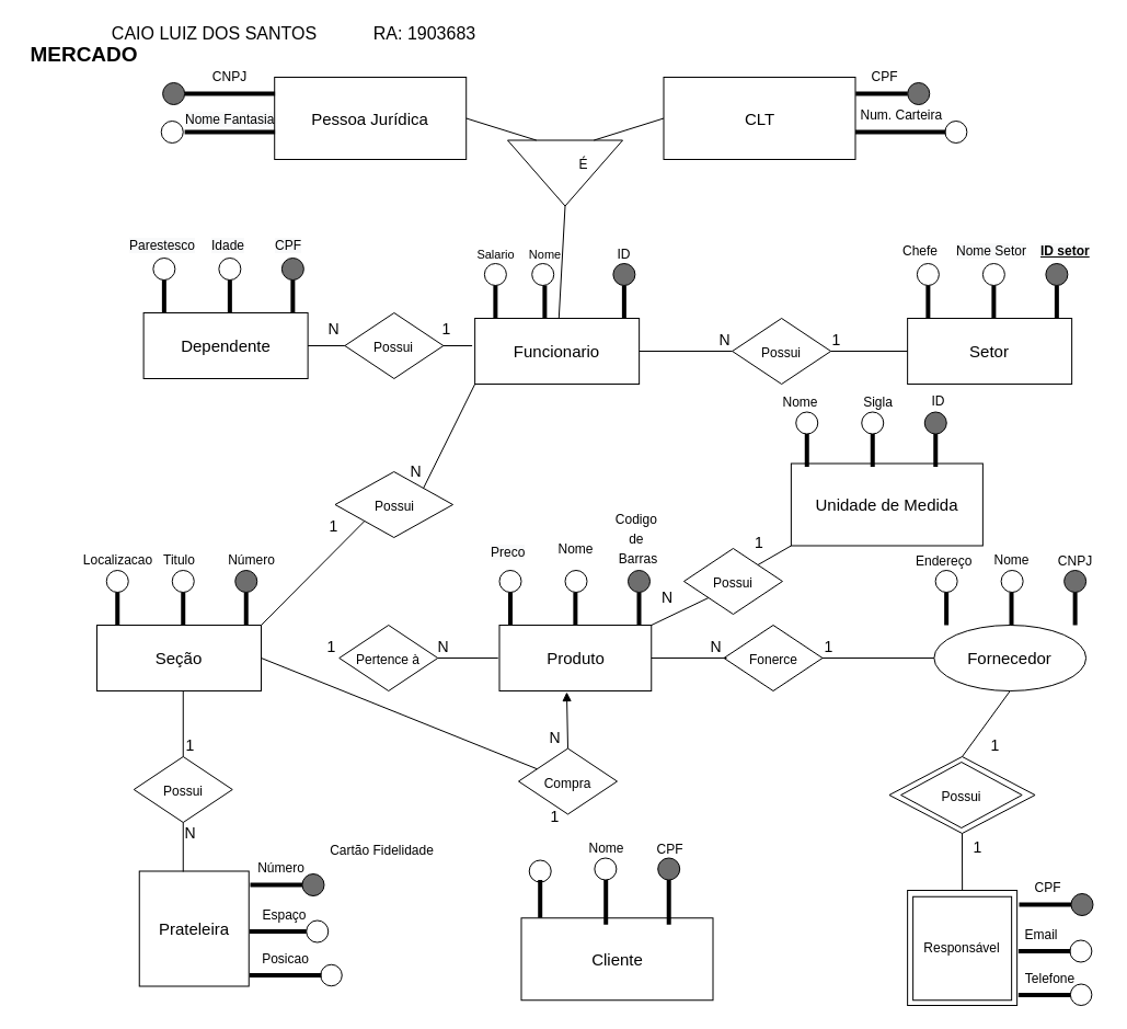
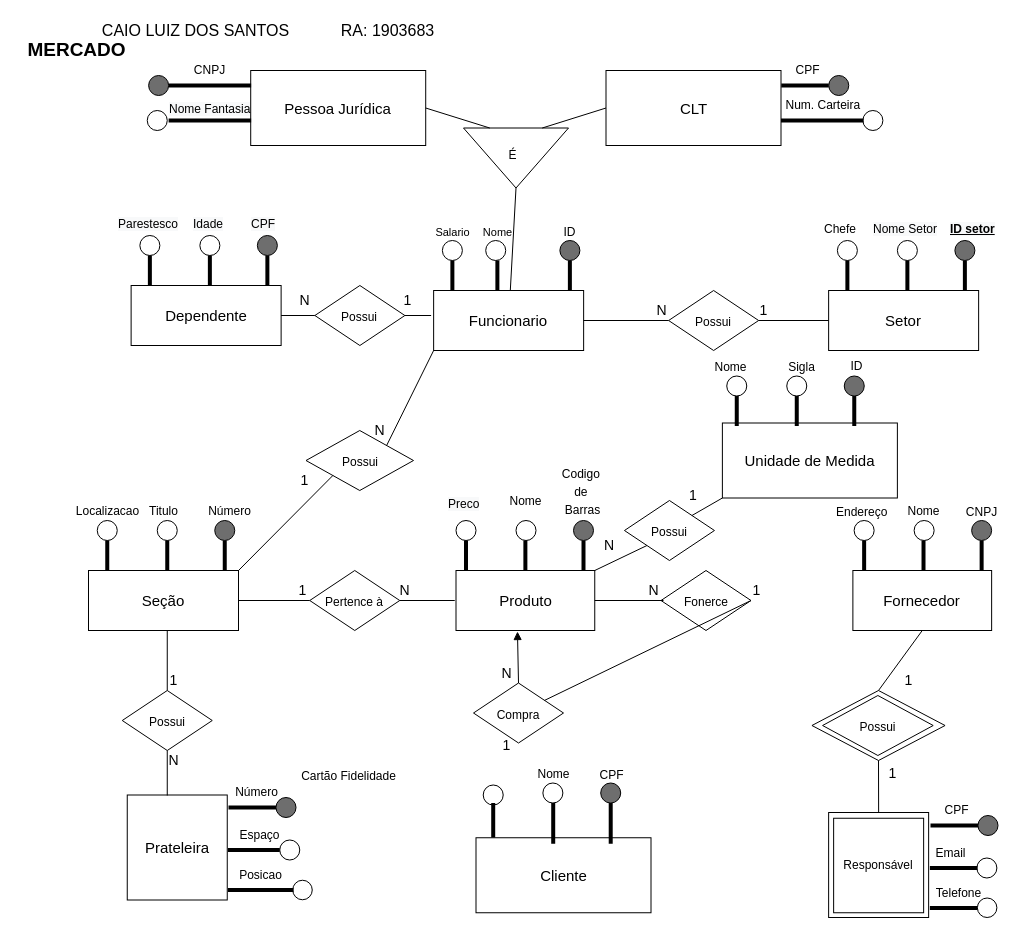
- <mxCell id="168" value="É" style="text;html=1;align=center;verticalAlign=middle;resizable=0;points=[];autosize=1;strokeColor=none;fillColor=none;fontSize=12;" vertex="1" parent="1"><mxGeometry x="522.08" y="140" width="20" height="20" as="geometry" /></mxCell>
+ <mxCell id="168" value="É" style="text;html=1;align=center;verticalAlign=middle;resizable=0;points=[];autosize=1;strokeColor=none;fillColor=none;fontSize=12;" vertex="1" parent="1"><mxGeometry x="502.08" y="145" width="20" height="20" as="geometry" /></mxCell>
- <mxCell id="68" value="" style="endArrow=none;html=1;rounded=0;fontSize=14;entryX=0;entryY=0.5;entryDx=0;entryDy=0;exitX=1;exitY=0.5;exitDx=0;exitDy=0;" edge="1" parent="1" source="64" target="54"><mxGeometry width="50" height="50" relative="1" as="geometry"><mxPoint x="464.25" y="610" as="sourcePoint" /><mxPoint x="409.25" y="610" as="targetPoint" /></mxGeometry></mxCell>
+ <mxCell id="68" value="" style="endArrow=none;html=1;rounded=0;fontSize=14;exitX=1;exitY=0.5;exitDx=0;exitDy=0;" edge="1" parent="1" source="64" target="132"><mxGeometry width="50" height="50" relative="1" as="geometry"><mxPoint x="464.25" y="610" as="sourcePoint" /><mxPoint x="409.25" y="610" as="targetPoint" /></mxGeometry></mxCell>
- <mxCell id="54" value="&lt;font style=&quot;font-size: 15px&quot;&gt;Fornecedor&lt;/font&gt;" style="ellipse;whiteSpace=wrap;html=1;fontSize=12;strokeWidth=1;fillColor=none;" vertex="1" parent="1"><mxGeometry x="852.38" y="570" width="138.75" height="60" as="geometry" /></mxCell>
+ <mxCell id="54" value="&lt;font style=&quot;font-size: 15px&quot;&gt;Fornecedor&lt;/font&gt;" style="rounded=0;whiteSpace=wrap;html=1;fontSize=12;strokeWidth=1;fillColor=none;" vertex="1" parent="1"><mxGeometry x="852.38" y="570" width="138.75" height="60" as="geometry" /></mxCell>
- <mxCell id="50" value="" style="endArrow=none;html=1;rounded=0;fontSize=14;exitX=1;exitY=0.5;exitDx=0;exitDy=0;" edge="1" parent="1" target="132" source="29"><mxGeometry width="50" height="50" relative="1" as="geometry"><mxPoint x="243" y="600" as="sourcePoint" /><mxPoint x="495.5" y="650" as="targetPoint" /></mxGeometry></mxCell>
+ <mxCell id="50" value="" style="endArrow=none;html=1;rounded=0;fontSize=14;entryX=0;entryY=0.5;entryDx=0;entryDy=0;exitX=1;exitY=0.5;exitDx=0;exitDy=0;" edge="1" parent="1" target="49" source="29"><mxGeometry width="50" height="50" relative="1" as="geometry"><mxPoint x="243" y="600" as="sourcePoint" /><mxPoint x="495.5" y="650" as="targetPoint" /></mxGeometry></mxCell>
